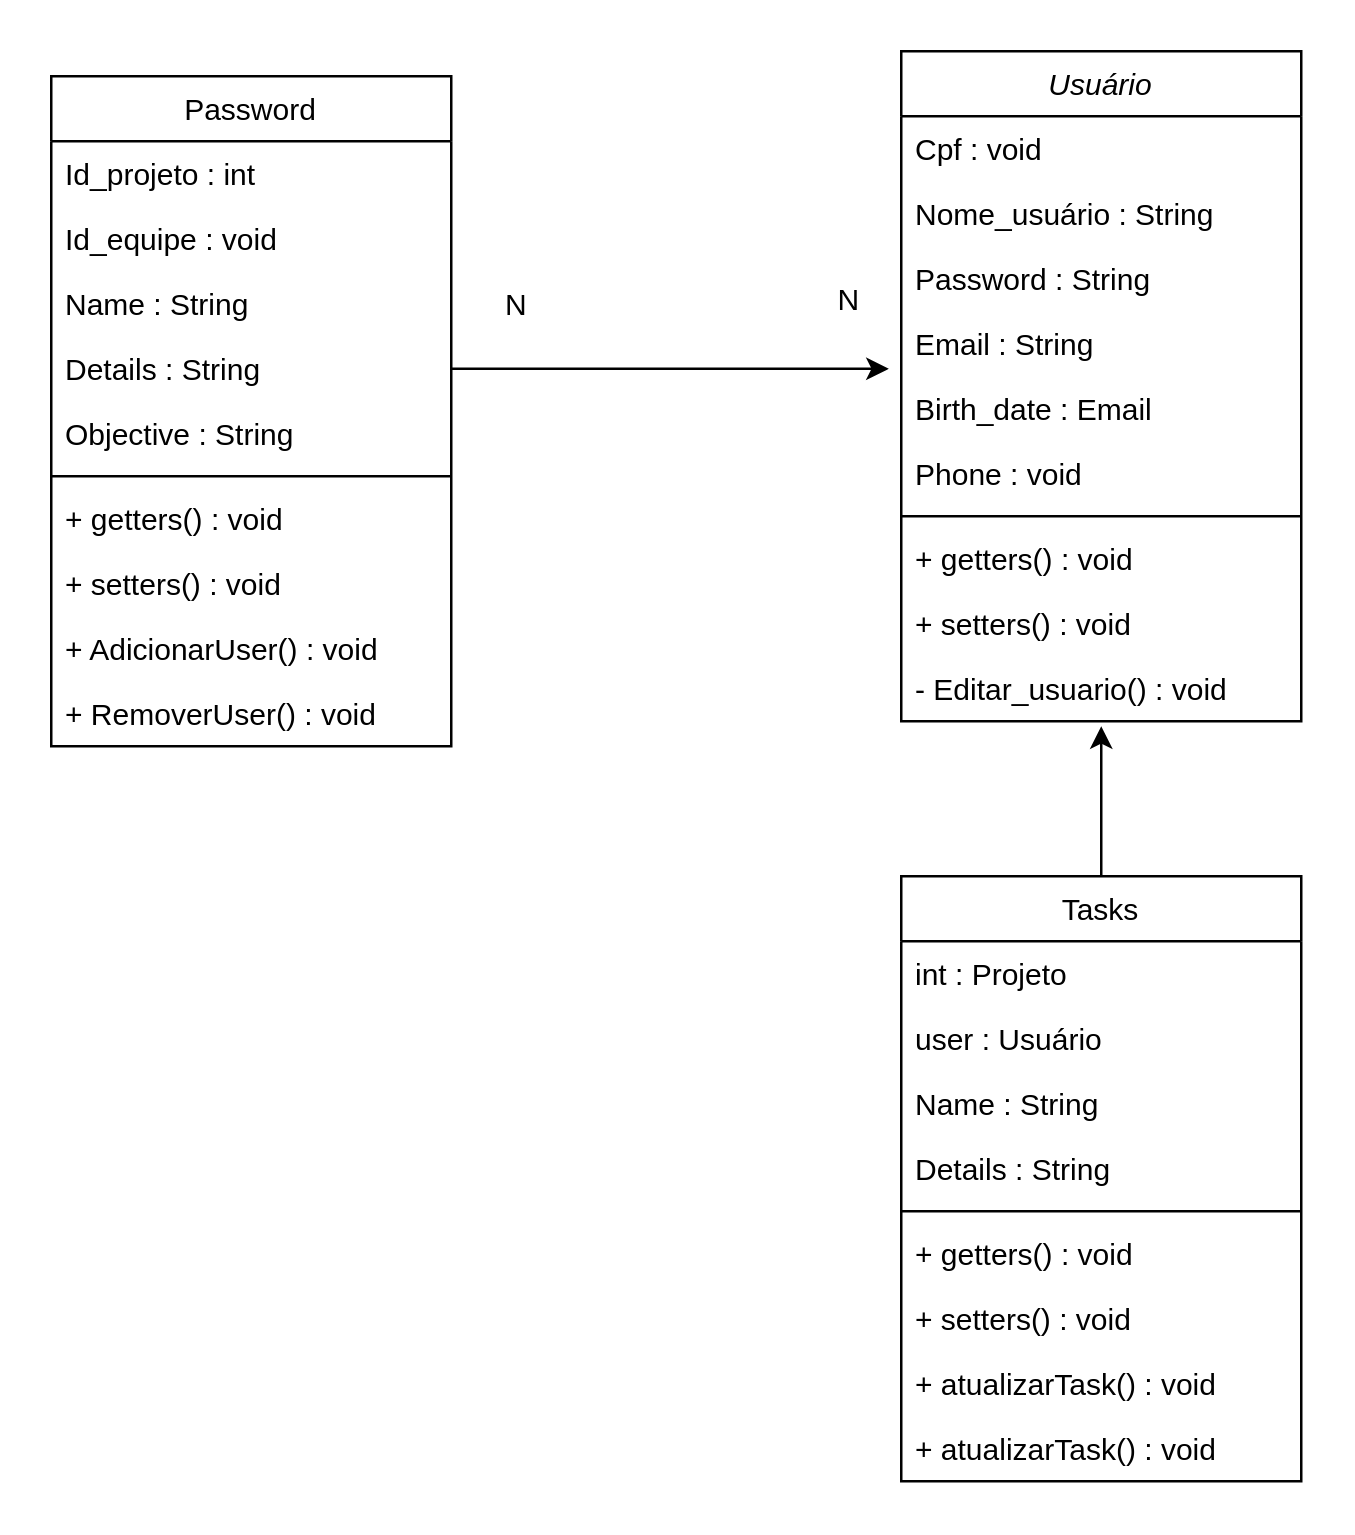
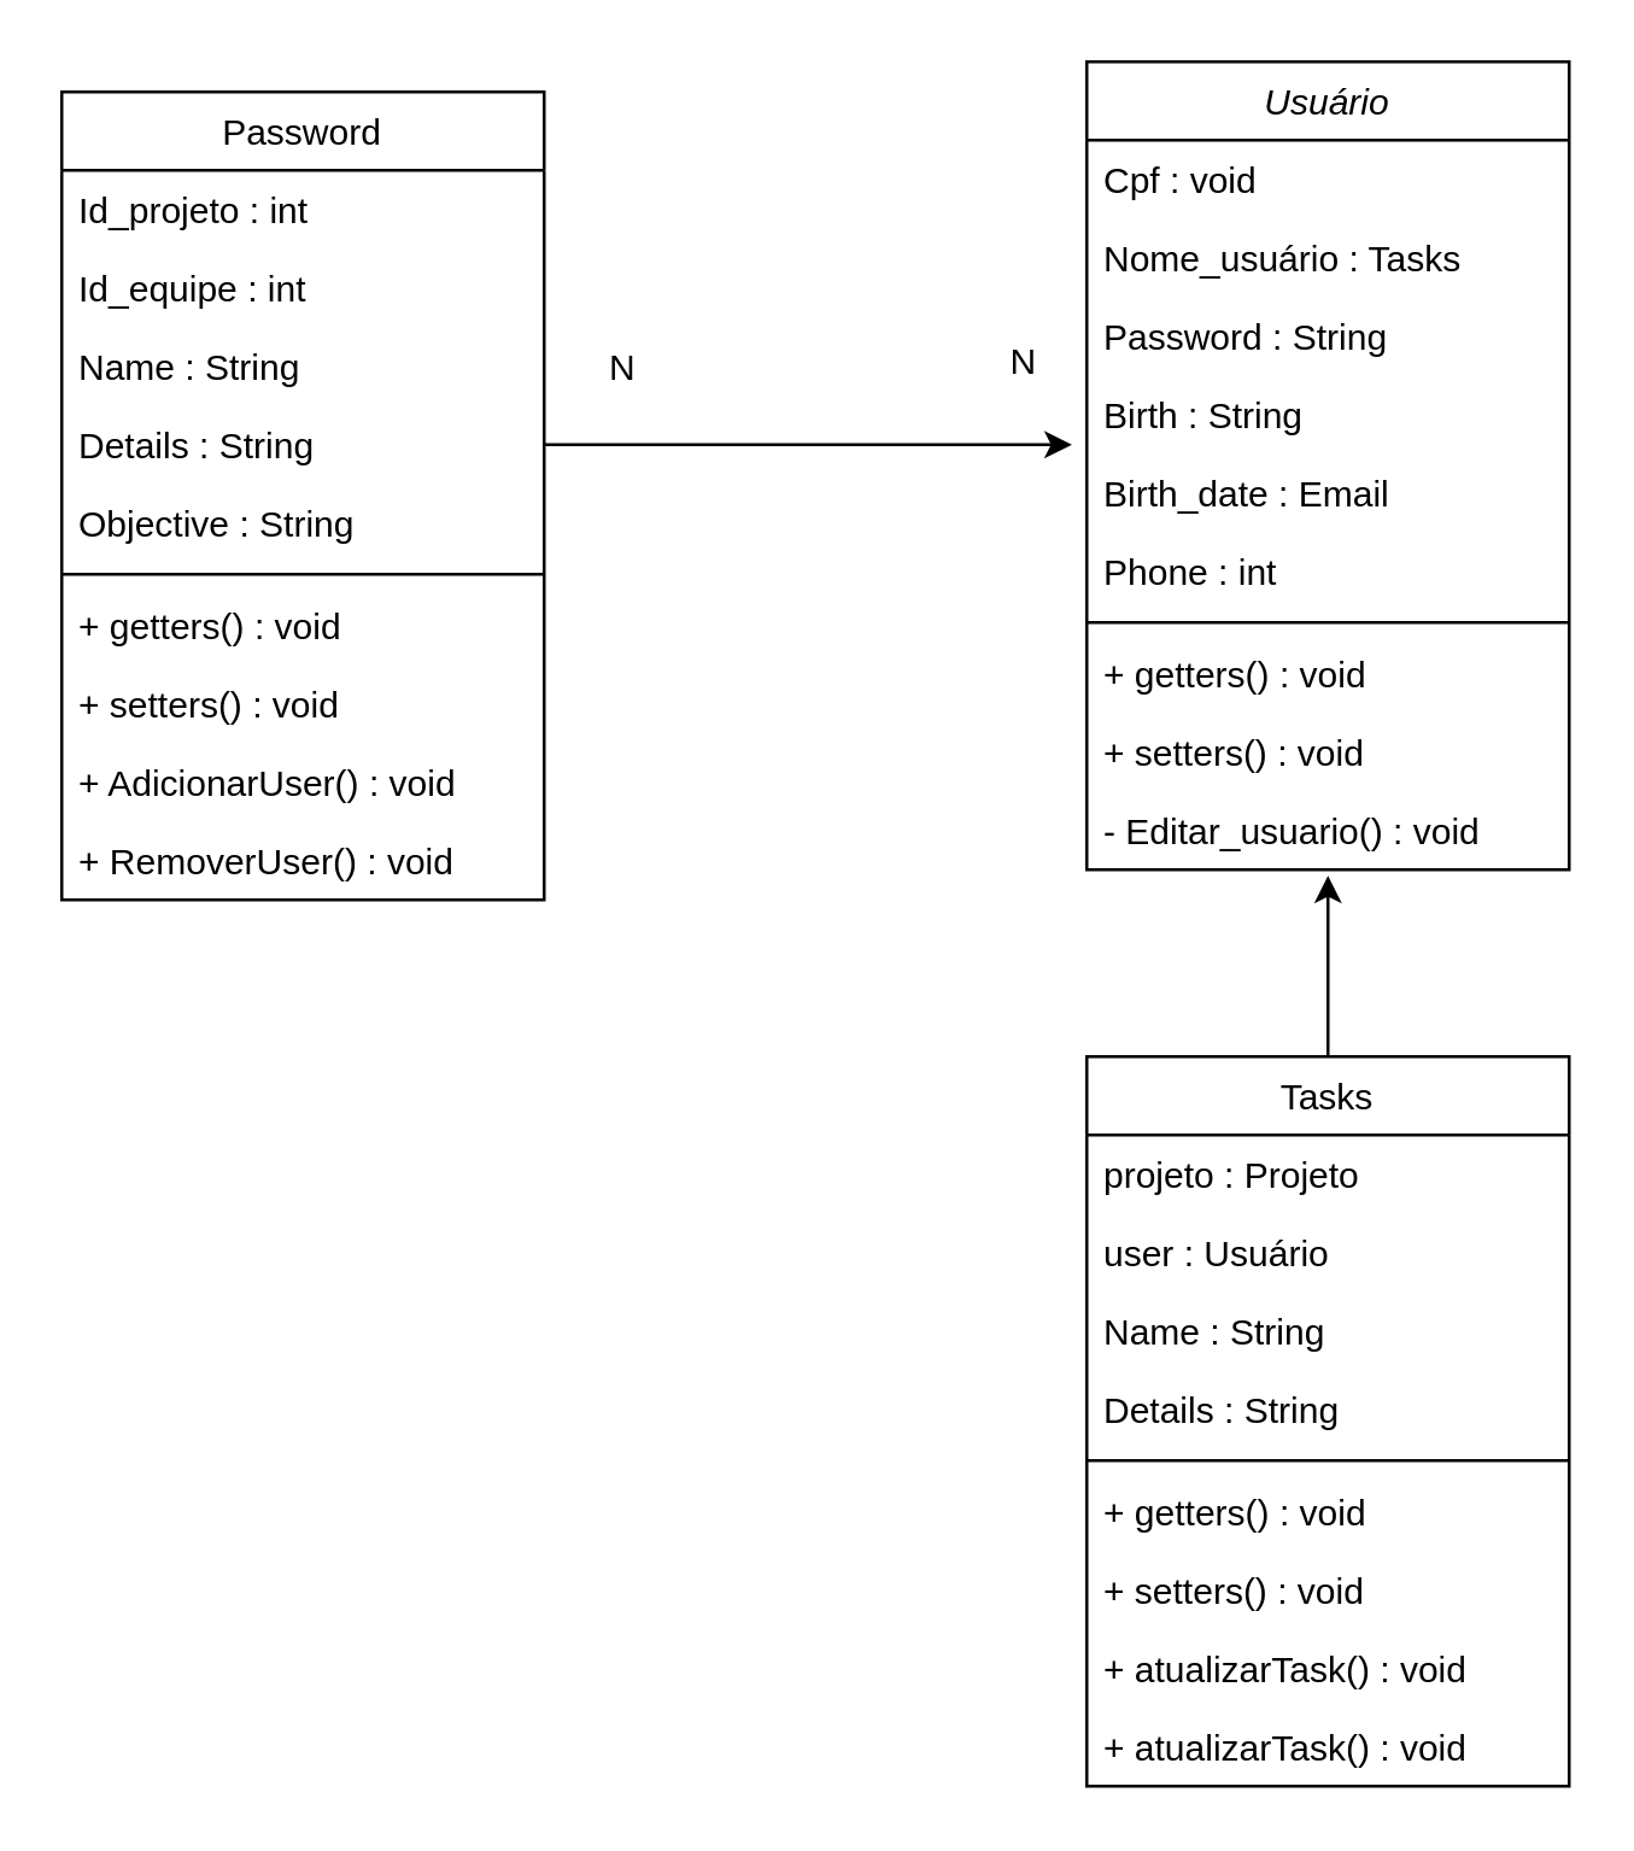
- <mxCell id="15" value="Nome_usuário : String" style="text;align=left;verticalAlign=top;spacingLeft=4;spacingRight=4;overflow=hidden;rotatable=0;points=[[0,0.5],[1,0.5]];portConstraint=eastwest;" vertex="1" parent="13"><mxGeometry y="52" width="160" height="26" as="geometry" /></mxCell>
+ <mxCell id="15" value="Nome_usuário : Tasks" style="text;align=left;verticalAlign=top;spacingLeft=4;spacingRight=4;overflow=hidden;rotatable=0;points=[[0,0.5],[1,0.5]];portConstraint=eastwest;" vertex="1" parent="13"><mxGeometry y="52" width="160" height="26" as="geometry" /></mxCell>
- <mxCell id="28" value="Id_equipe : void" style="text;align=left;verticalAlign=top;spacingLeft=4;spacingRight=4;overflow=hidden;rotatable=0;points=[[0,0.5],[1,0.5]];portConstraint=eastwest;" vertex="1" parent="26"><mxGeometry y="52" width="160" height="26" as="geometry" /></mxCell>
+ <mxCell id="28" value="Id_equipe : int" style="text;align=left;verticalAlign=top;spacingLeft=4;spacingRight=4;overflow=hidden;rotatable=0;points=[[0,0.5],[1,0.5]];portConstraint=eastwest;" vertex="1" parent="26"><mxGeometry y="52" width="160" height="26" as="geometry" /></mxCell>
- <mxCell id="17" value="Email : String" style="text;align=left;verticalAlign=top;spacingLeft=4;spacingRight=4;overflow=hidden;rotatable=0;points=[[0,0.5],[1,0.5]];portConstraint=eastwest;rounded=0;shadow=0;html=0;" vertex="1" parent="13"><mxGeometry y="104" width="160" height="26" as="geometry" /></mxCell>
+ <mxCell id="17" value="Birth : String" style="text;align=left;verticalAlign=top;spacingLeft=4;spacingRight=4;overflow=hidden;rotatable=0;points=[[0,0.5],[1,0.5]];portConstraint=eastwest;rounded=0;shadow=0;html=0;" vertex="1" parent="13"><mxGeometry y="104" width="160" height="26" as="geometry" /></mxCell>
- <mxCell id="19" value="Phone : void" style="text;align=left;verticalAlign=top;spacingLeft=4;spacingRight=4;overflow=hidden;rotatable=0;points=[[0,0.5],[1,0.5]];portConstraint=eastwest;rounded=0;shadow=0;html=0;" vertex="1" parent="13"><mxGeometry y="156" width="160" height="26" as="geometry" /></mxCell>
+ <mxCell id="19" value="Phone : int" style="text;align=left;verticalAlign=top;spacingLeft=4;spacingRight=4;overflow=hidden;rotatable=0;points=[[0,0.5],[1,0.5]];portConstraint=eastwest;rounded=0;shadow=0;html=0;" vertex="1" parent="13"><mxGeometry y="156" width="160" height="26" as="geometry" /></mxCell>
- <mxCell id="4" value="int : Projeto" style="text;align=left;verticalAlign=top;spacingLeft=4;spacingRight=4;overflow=hidden;rotatable=0;points=[[0,0.5],[1,0.5]];portConstraint=eastwest;" parent="3" vertex="1"><mxGeometry y="26" width="160" height="26" as="geometry" /></mxCell>
+ <mxCell id="4" value="projeto : Projeto" style="text;align=left;verticalAlign=top;spacingLeft=4;spacingRight=4;overflow=hidden;rotatable=0;points=[[0,0.5],[1,0.5]];portConstraint=eastwest;" parent="3" vertex="1"><mxGeometry y="26" width="160" height="26" as="geometry" /></mxCell>
